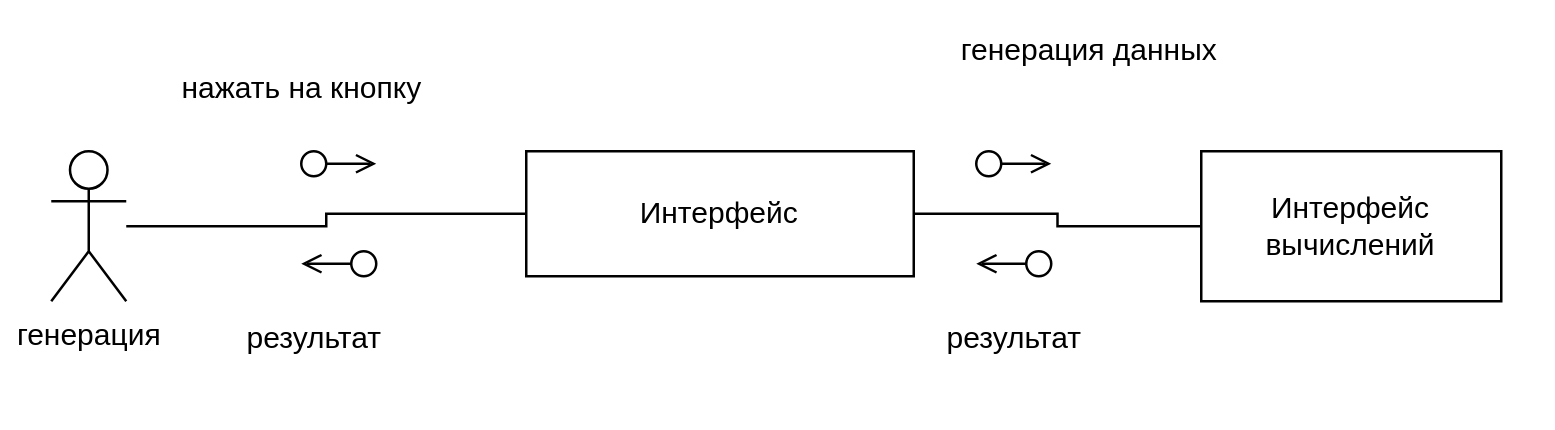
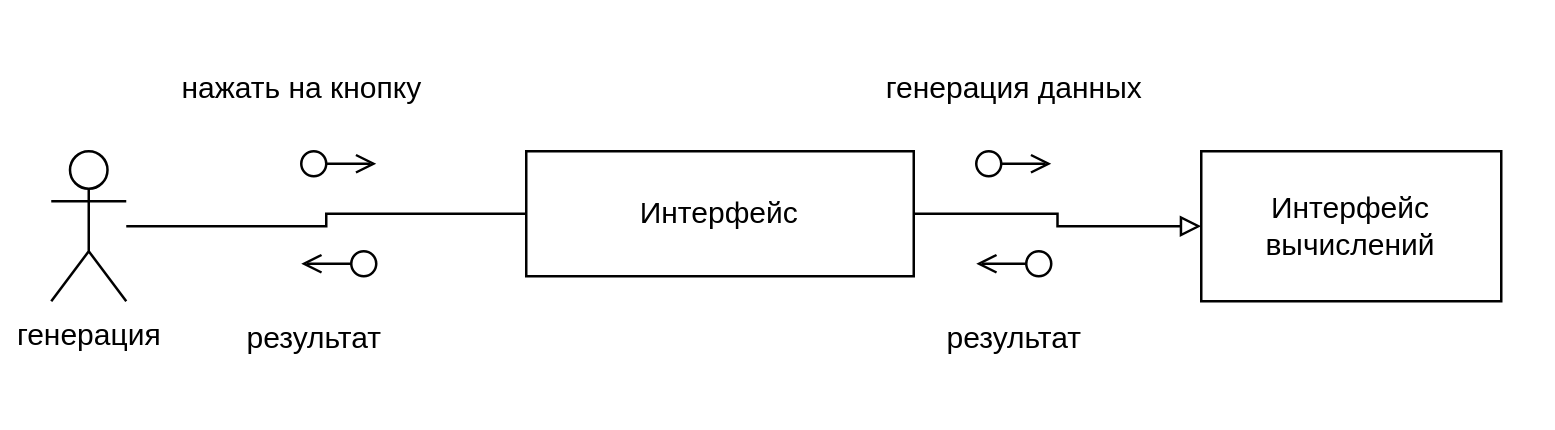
- <mxCell id="12" value="генерация данных" style="text;html=1;align=center;verticalAlign=middle;resizable=0;points=[];autosize=1;strokeColor=none;fillColor=none;" vertex="1" parent="1"><mxGeometry x="370" y="5" width="130" height="30" as="geometry" /></mxCell>
+ <mxCell id="12" value="генерация данных" style="text;html=1;align=center;verticalAlign=middle;resizable=0;points=[];autosize=1;strokeColor=none;fillColor=none;" vertex="1" parent="1"><mxGeometry x="340" y="20" width="130" height="30" as="geometry" /></mxCell>
- <mxCell id="4" style="edgeStyle=orthogonalEdgeStyle;rounded=0;orthogonalLoop=1;jettySize=auto;html=1;entryX=0;entryY=0.5;entryDx=0;entryDy=0;endArrow=none;endFill=0;" edge="1" parent="1" source="5" target="6"><mxGeometry relative="1" as="geometry" /></mxCell>
+ <mxCell id="4" style="edgeStyle=orthogonalEdgeStyle;rounded=0;orthogonalLoop=1;jettySize=auto;html=1;entryX=0;entryY=0.5;entryDx=0;entryDy=0;endArrow=block;endFill=0;" edge="1" parent="1" source="5" target="6"><mxGeometry relative="1" as="geometry" /></mxCell>
